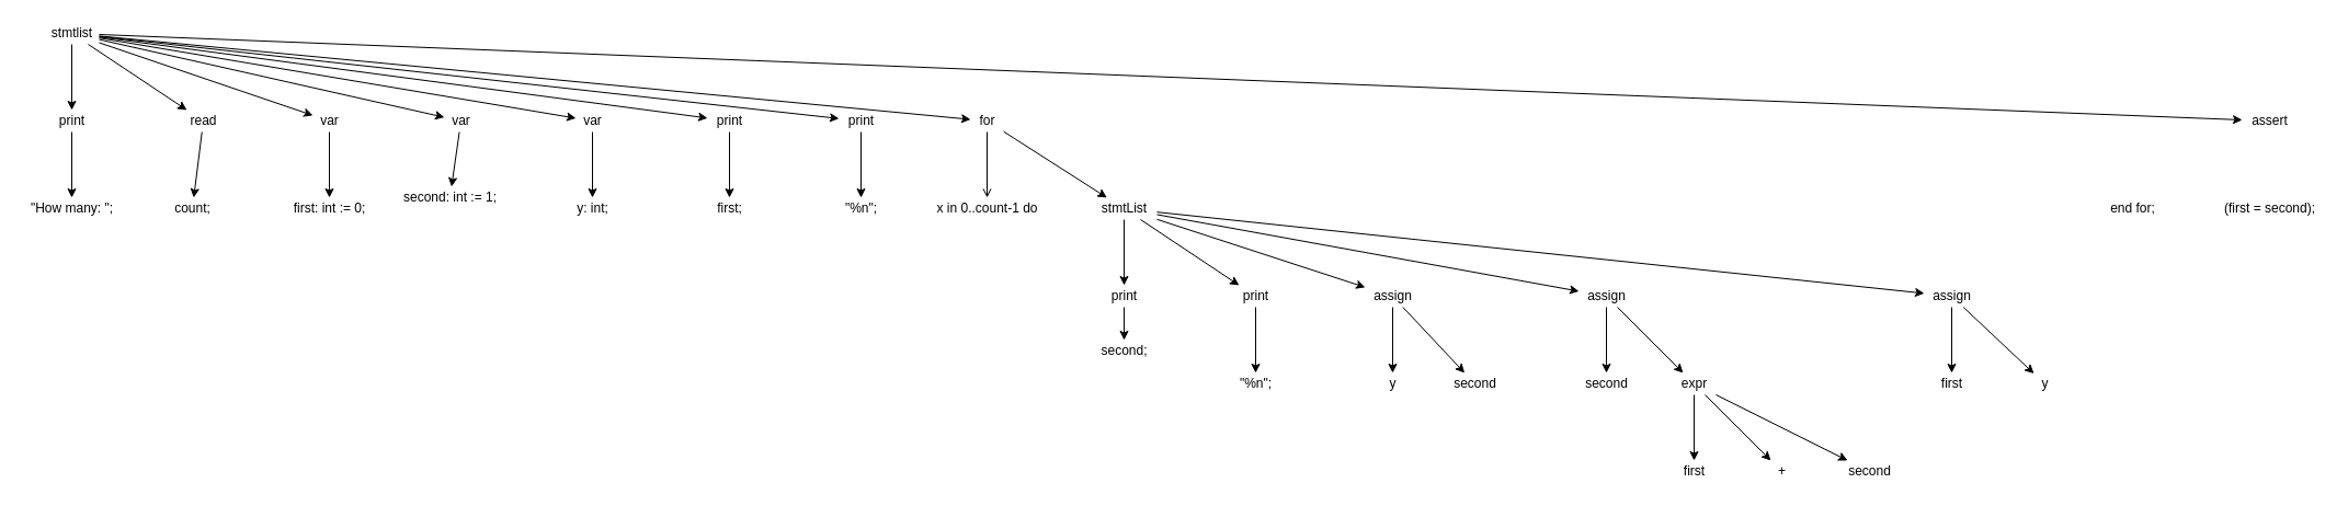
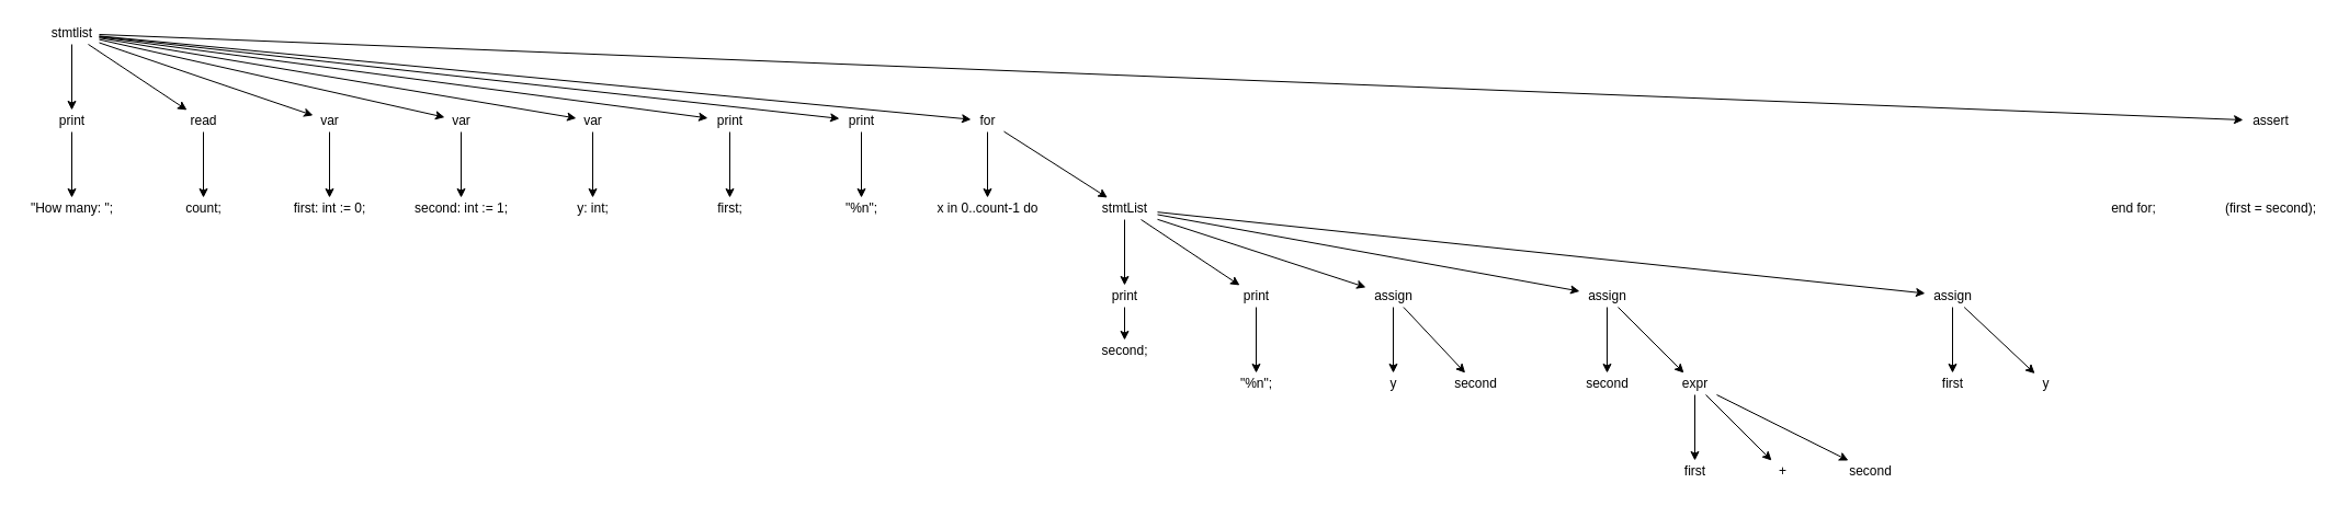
- <mxCell id="36" value="" style="endArrow=open;html=1;rounded=0;" parent="1" source="10" target="35" edge="1"><mxGeometry width="50" height="50" relative="1" as="geometry"><mxPoint x="745" y="213.529" as="sourcePoint" /><mxPoint x="365" y="267.176" as="targetPoint" /></mxGeometry></mxCell>
+ <mxCell id="36" value="" style="endArrow=classic;html=1;rounded=0;" parent="1" source="10" target="35" edge="1"><mxGeometry width="50" height="50" relative="1" as="geometry"><mxPoint x="745" y="213.529" as="sourcePoint" /><mxPoint x="365" y="267.176" as="targetPoint" /></mxGeometry></mxCell>
- <mxCell id="27" value="&lt;div&gt;second: int := 1;&lt;/div&gt;" style="text;html=1;align=center;verticalAlign=middle;resizable=0;points=[];autosize=1;strokeColor=none;fillColor=none;" parent="1" vertex="1"><mxGeometry x="360" y="170" width="100" height="20" as="geometry" /></mxCell>
+ <mxCell id="27" value="&lt;div&gt;second: int := 1;&lt;/div&gt;" style="text;html=1;align=center;verticalAlign=middle;resizable=0;points=[];autosize=1;strokeColor=none;fillColor=none;" parent="1" vertex="1"><mxGeometry x="370" y="180" width="100" height="20" as="geometry" /></mxCell>
- <mxCell id="24" value="count;" style="text;html=1;align=center;verticalAlign=middle;resizable=0;points=[];autosize=1;strokeColor=none;fillColor=none;" parent="1" vertex="1"><mxGeometry x="150" y="180" width="50" height="20" as="geometry" /></mxCell>
+ <mxCell id="24" value="count;" style="text;html=1;align=center;verticalAlign=middle;resizable=0;points=[];autosize=1;strokeColor=none;fillColor=none;" parent="1" vertex="1"><mxGeometry x="160" y="180" width="50" height="20" as="geometry" /></mxCell>
